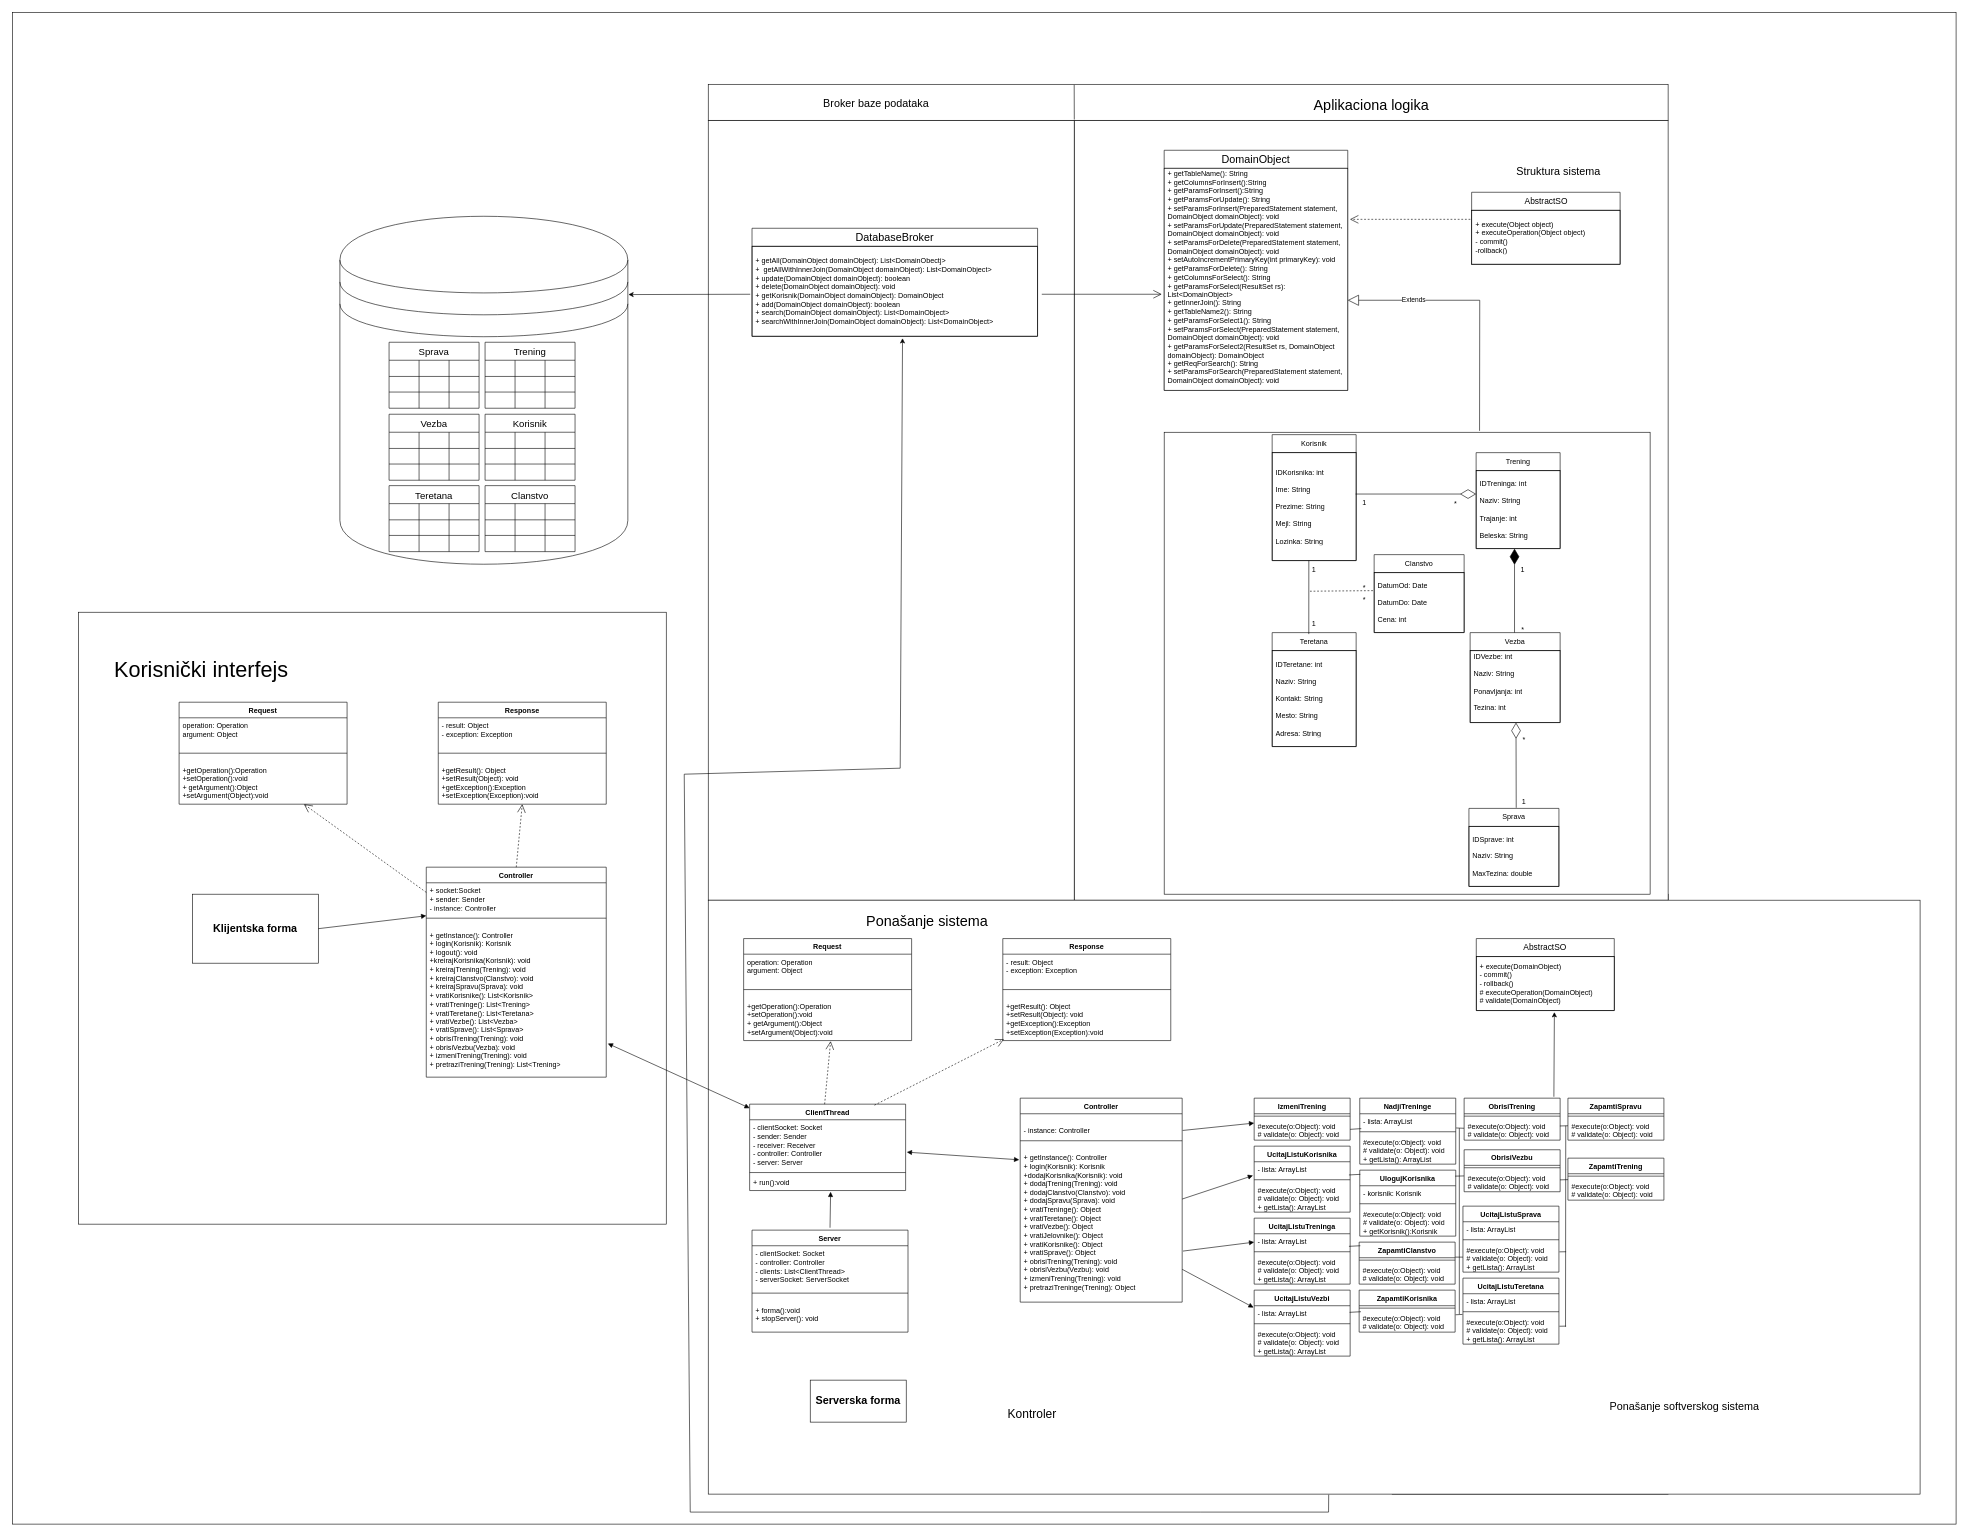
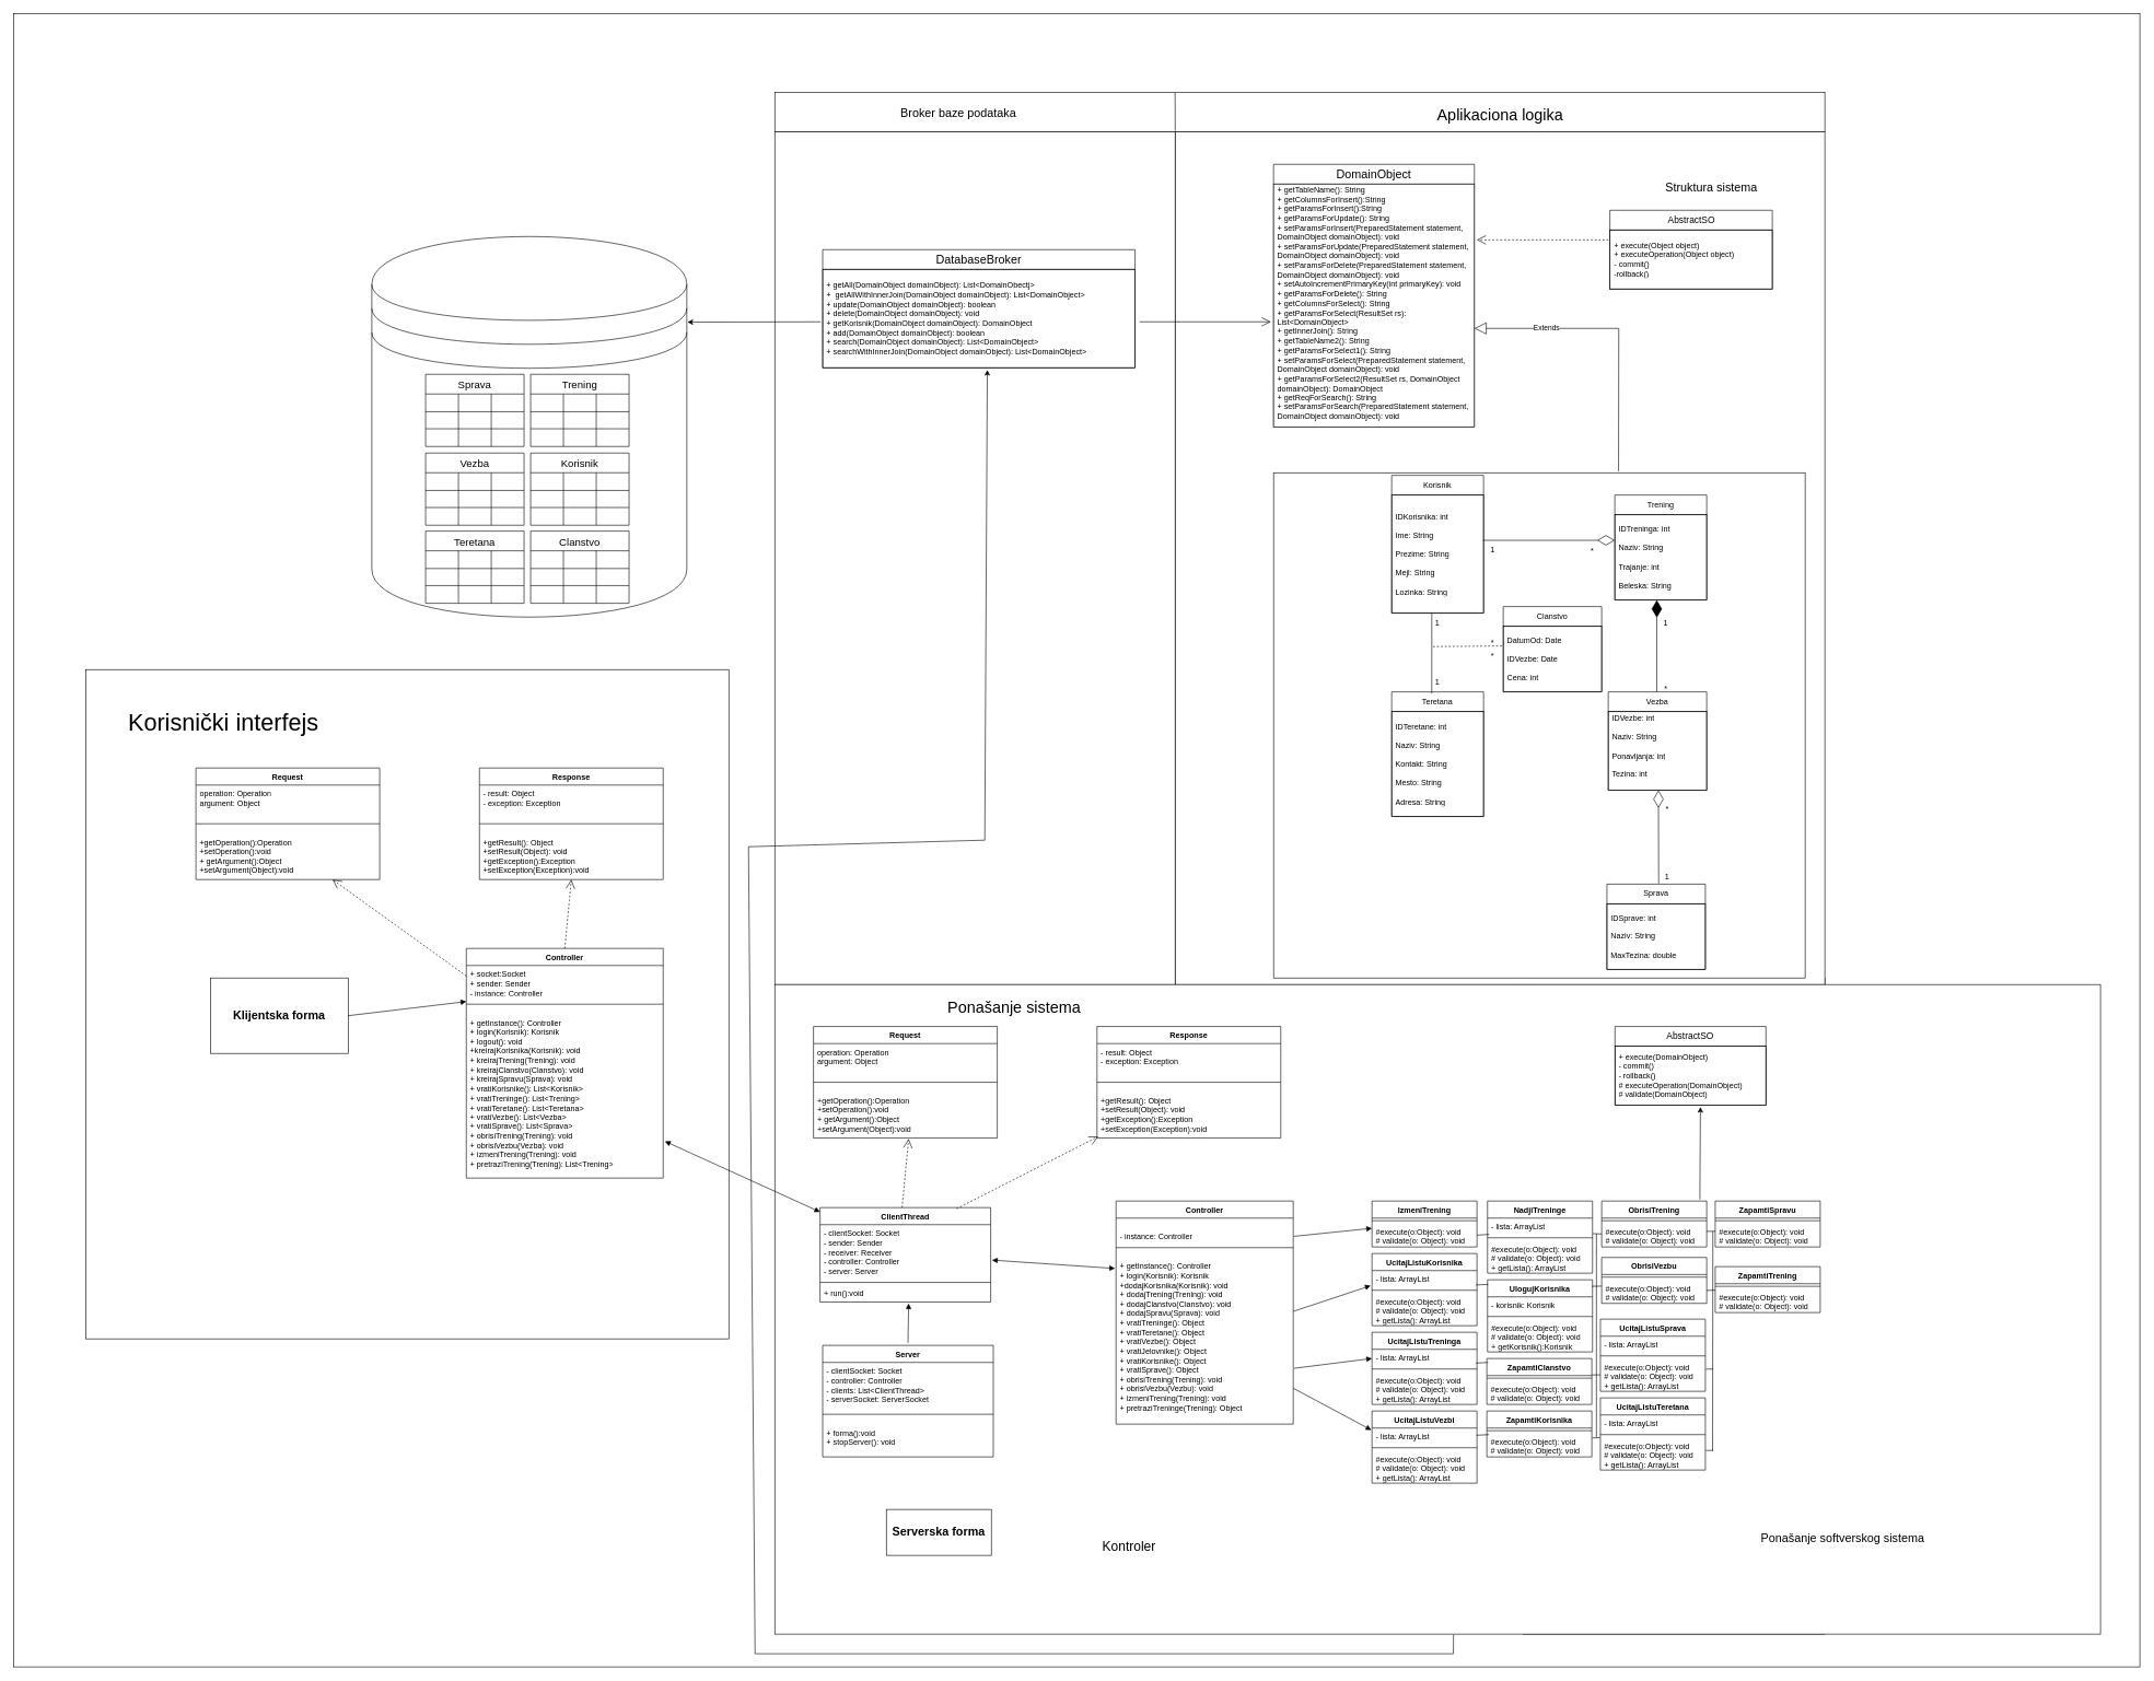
- <mxCell id="18" value="&lt;font style=&quot;font-size: 18px;&quot;&gt;Struktura sistema&lt;/font&gt;" style="text;html=1;align=center;verticalAlign=middle;whiteSpace=wrap;rounded=0;" parent="1" vertex="1"><mxGeometry x="2510" y="270" width="175" height="30" as="geometry" /></mxCell>
+ <mxCell id="18" value="&lt;font style=&quot;font-size: 18px;&quot;&gt;Struktura sistema&lt;/font&gt;" style="text;html=1;align=center;verticalAlign=middle;whiteSpace=wrap;rounded=0;" parent="1" vertex="1"><mxGeometry x="2520" y="270" width="175" height="30" as="geometry" /></mxCell>
- <mxCell id="237" value="DatumOd: Date&lt;div&gt;&lt;br&gt;&lt;/div&gt;&lt;div&gt;DatumDo: Date&lt;/div&gt;&lt;div&gt;&lt;br&gt;&lt;/div&gt;&lt;div&gt;Cena: int&lt;/div&gt;" style="text;strokeColor=#000000;fillColor=none;align=left;verticalAlign=middle;spacingLeft=4;spacingRight=4;overflow=hidden;points=[[0,0.5],[1,0.5]];portConstraint=eastwest;rotatable=0;whiteSpace=wrap;html=1;" parent="236" vertex="1"><mxGeometry y="30" width="150" height="100" as="geometry" /></mxCell>
+ <mxCell id="237" value="DatumOd: Date&lt;div&gt;&lt;br&gt;&lt;/div&gt;&lt;div&gt;IDVezbe: Date&lt;/div&gt;&lt;div&gt;&lt;br&gt;&lt;/div&gt;&lt;div&gt;Cena: int&lt;/div&gt;" style="text;strokeColor=#000000;fillColor=none;align=left;verticalAlign=middle;spacingLeft=4;spacingRight=4;overflow=hidden;points=[[0,0.5],[1,0.5]];portConstraint=eastwest;rotatable=0;whiteSpace=wrap;html=1;" parent="236" vertex="1"><mxGeometry y="30" width="150" height="100" as="geometry" /></mxCell>
- <mxCell id="93" value="&lt;font style=&quot;font-size: 36px;&quot;&gt;Korisnički interfejs&lt;/font&gt;" style="text;html=1;align=center;verticalAlign=middle;whiteSpace=wrap;rounded=0;strokeColor=none;" parent="1" vertex="1"><mxGeometry x="170" y="1100" width="330" height="30" as="geometry" /></mxCell>
+ <mxCell id="93" value="&lt;font style=&quot;font-size: 36px;&quot;&gt;Korisnički interfejs&lt;/font&gt;" style="text;html=1;align=center;verticalAlign=middle;whiteSpace=wrap;rounded=0;strokeColor=none;" parent="1" vertex="1"><mxGeometry x="175" y="1085" width="330" height="30" as="geometry" /></mxCell>
